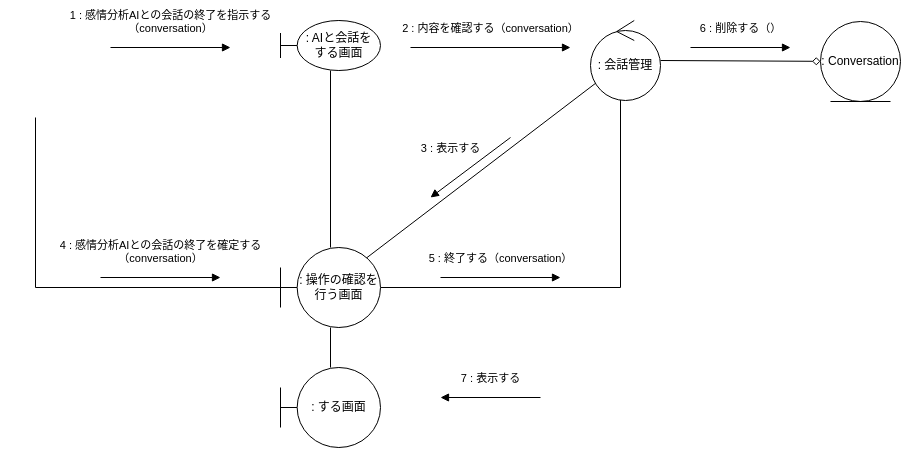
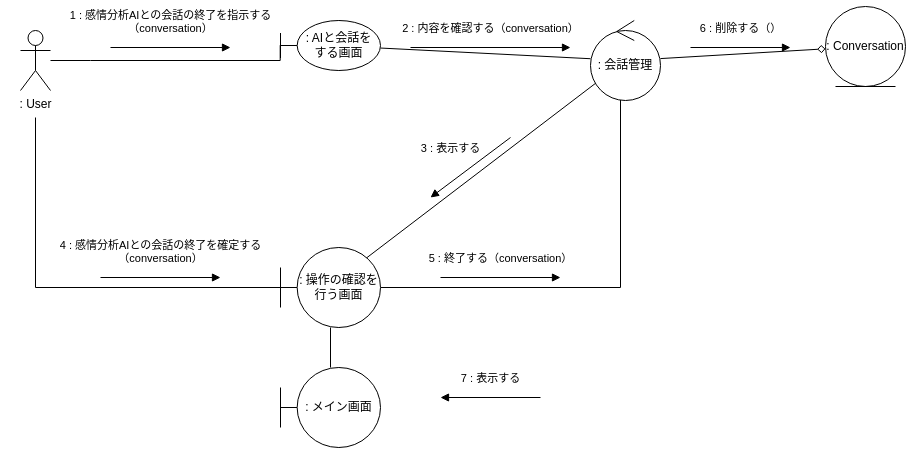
+ <mxCell id="4" value=": User" style="shape=umlActor;verticalLabelPosition=bottom;verticalAlign=top;html=1;outlineConnect=0;" parent="1" vertex="1"><mxGeometry x="20" y="30" width="30" height="60" as="geometry" /></mxCell>
+ <mxCell id="2" style="edgeStyle=orthogonalEdgeStyle;html=1;entryX=-0.003;entryY=0.494;entryDx=0;entryDy=0;entryPerimeter=0;rounded=0;endArrow=none;endFill=0;" parent="1" source="4" target="7" edge="1"><mxGeometry relative="1" as="geometry"><Array as="points"><mxPoint x="90" y="60" /><mxPoint x="90" y="60" /></Array></mxGeometry></mxCell>
- <mxCell id="15" value=": Conversation" style="ellipse;shape=umlEntity;whiteSpace=wrap;html=1;" vertex="1" parent="1"><mxGeometry x="820" y="21" width="80" height="80" as="geometry" /></mxCell>
+ <mxCell id="15" value=": Conversation" style="ellipse;shape=umlEntity;whiteSpace=wrap;html=1;" vertex="1" parent="1"><mxGeometry x="825" y="6" width="80" height="80" as="geometry" /></mxCell>
- <mxCell id="6" style="edgeStyle=none;html=1;endArrow=none;endFill=0;rounded=0;" edge="1" parent="1" source="7" target="11"><mxGeometry relative="1" as="geometry" /></mxCell>
+ <mxCell id="6" style="edgeStyle=none;html=1;endArrow=none;endFill=0;rounded=0;" edge="1" parent="1" source="7" target="13"><mxGeometry relative="1" as="geometry" /></mxCell>
- <mxCell id="20" value=": する画面" style="shape=umlBoundary;whiteSpace=wrap;html=1;" vertex="1" parent="1"><mxGeometry x="280" y="367" width="100" height="80" as="geometry" /></mxCell>
+ <mxCell id="20" value=": メイン画面" style="shape=umlBoundary;whiteSpace=wrap;html=1;" vertex="1" parent="1"><mxGeometry x="280" y="367" width="100" height="80" as="geometry" /></mxCell>
